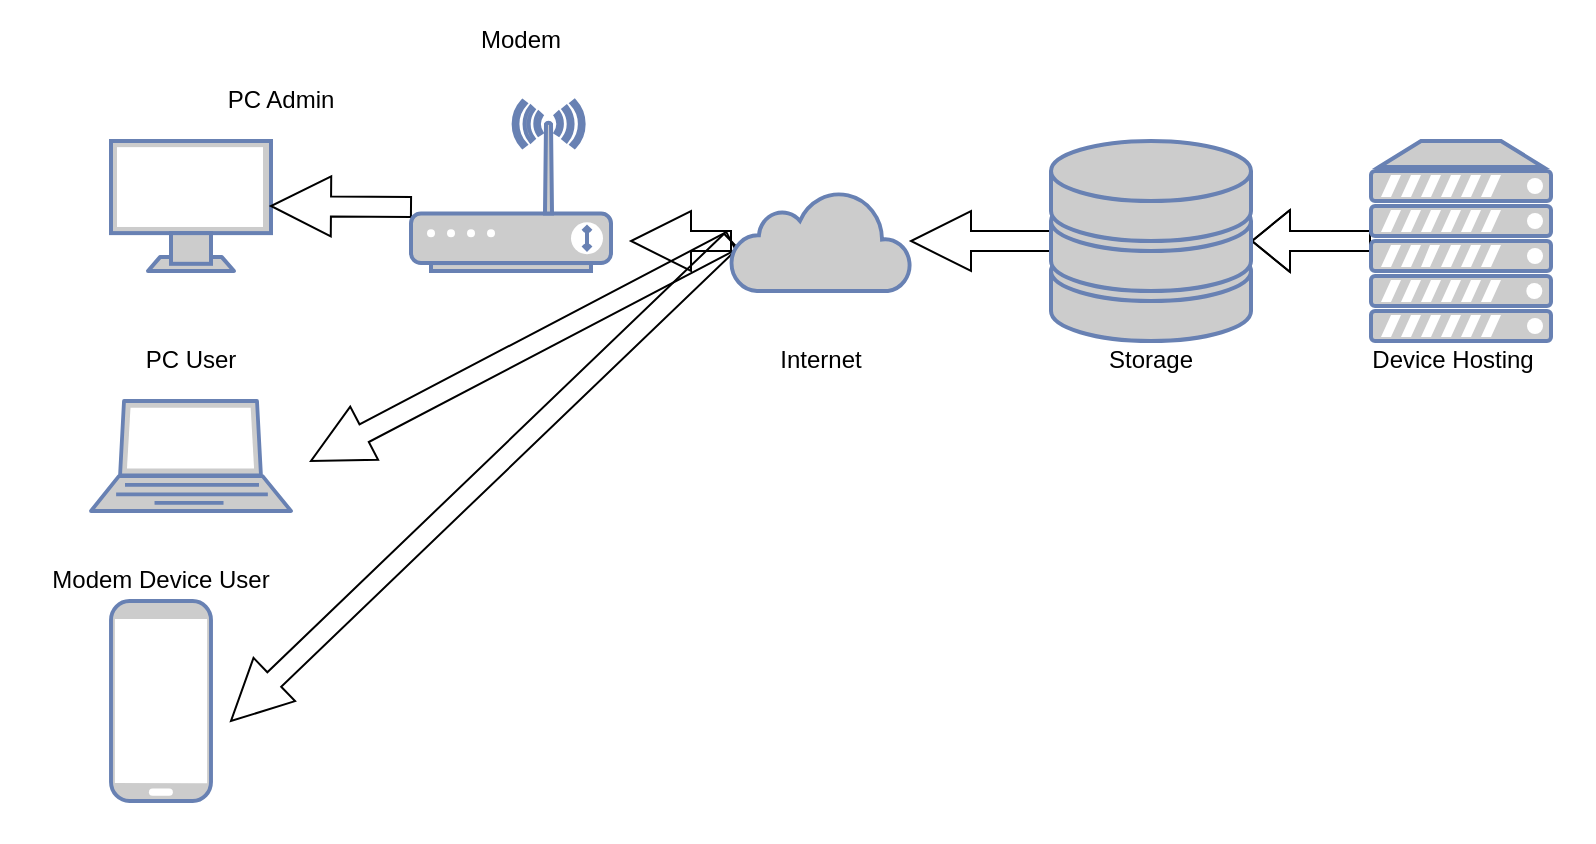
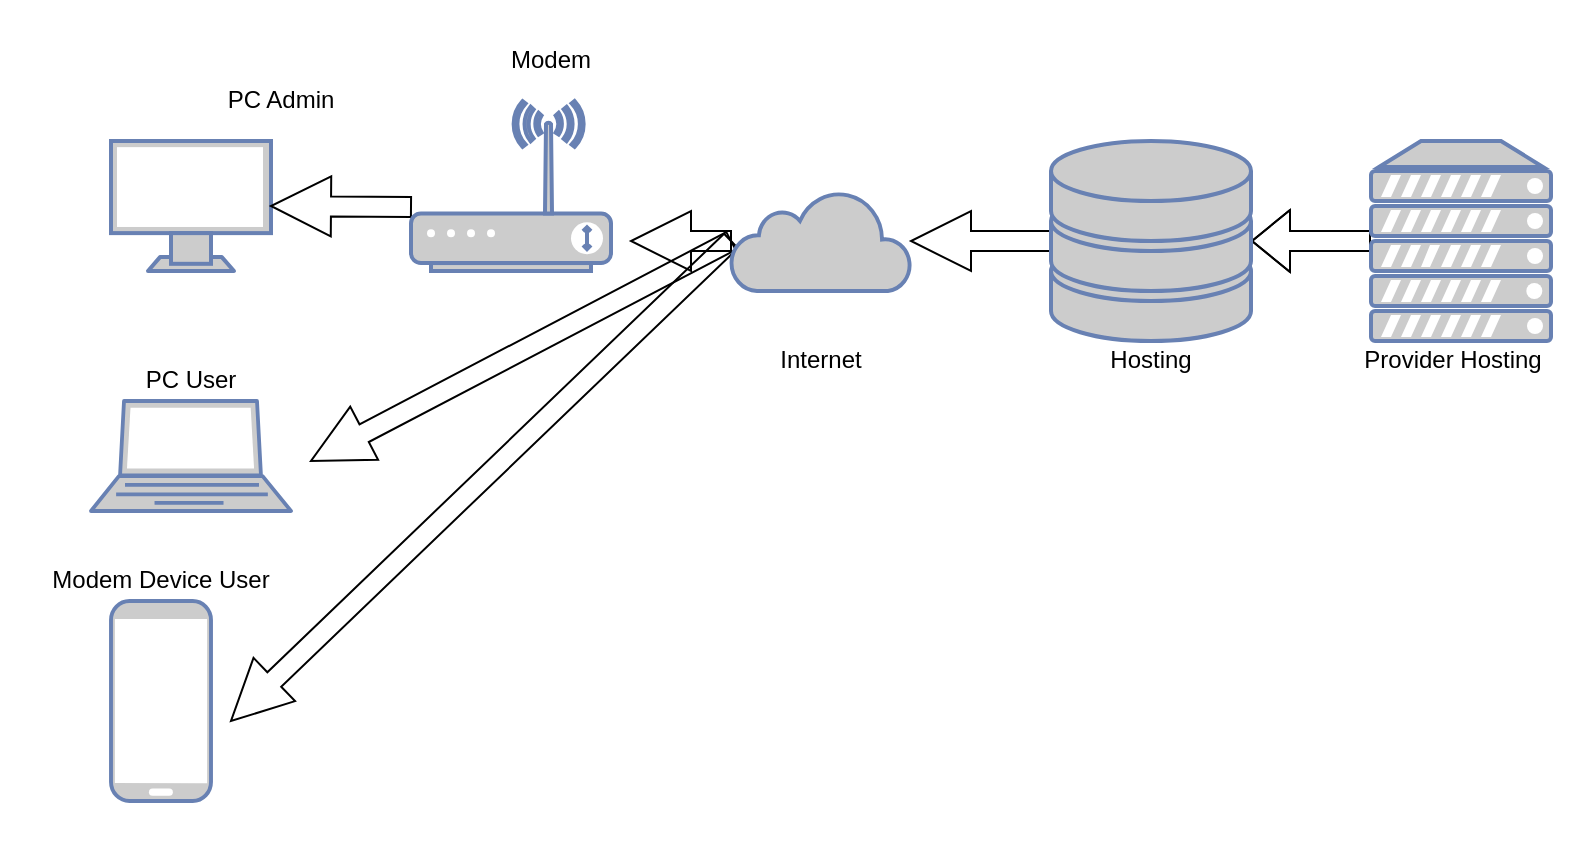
- <mxCell id="17" value="Modem" style="text;html=1;resizable=0;autosize=1;align=center;verticalAlign=middle;points=[];fillColor=none;strokeColor=none;rounded=0;" vertex="1" parent="1"><mxGeometry x="230" y="10" width="60" height="20" as="geometry" /></mxCell>
+ <mxCell id="17" value="Modem" style="text;html=1;resizable=0;autosize=1;align=center;verticalAlign=middle;points=[];fillColor=none;strokeColor=none;rounded=0;" vertex="1" parent="1"><mxGeometry x="245" y="20" width="60" height="20" as="geometry" /></mxCell>
- <mxCell id="18" value="PC User" style="text;html=1;resizable=0;autosize=1;align=center;verticalAlign=middle;points=[];fillColor=none;strokeColor=none;rounded=0;" vertex="1" parent="1"><mxGeometry x="65" y="170" width="60" height="20" as="geometry" /></mxCell>
+ <mxCell id="18" value="PC User" style="text;html=1;resizable=0;autosize=1;align=center;verticalAlign=middle;points=[];fillColor=none;strokeColor=none;rounded=0;" vertex="1" parent="1"><mxGeometry x="65" y="180" width="60" height="20" as="geometry" /></mxCell>
- <mxCell id="20" value="Storage" style="text;html=1;resizable=0;autosize=1;align=center;verticalAlign=middle;points=[];fillColor=none;strokeColor=none;rounded=0;" vertex="1" parent="1"><mxGeometry x="545" y="170" width="60" height="20" as="geometry" /></mxCell>
+ <mxCell id="20" value="Hosting" style="text;html=1;resizable=0;autosize=1;align=center;verticalAlign=middle;points=[];fillColor=none;strokeColor=none;rounded=0;" vertex="1" parent="1"><mxGeometry x="545" y="170" width="60" height="20" as="geometry" /></mxCell>
- <mxCell id="21" value="Device Hosting" style="text;html=1;resizable=0;autosize=1;align=center;verticalAlign=middle;points=[];fillColor=none;strokeColor=none;rounded=0;" vertex="1" parent="1"><mxGeometry x="676" y="170" width="100" height="20" as="geometry" /></mxCell>
+ <mxCell id="21" value="Provider Hosting" style="text;html=1;resizable=0;autosize=1;align=center;verticalAlign=middle;points=[];fillColor=none;strokeColor=none;rounded=0;" vertex="1" parent="1"><mxGeometry x="676" y="170" width="100" height="20" as="geometry" /></mxCell>
